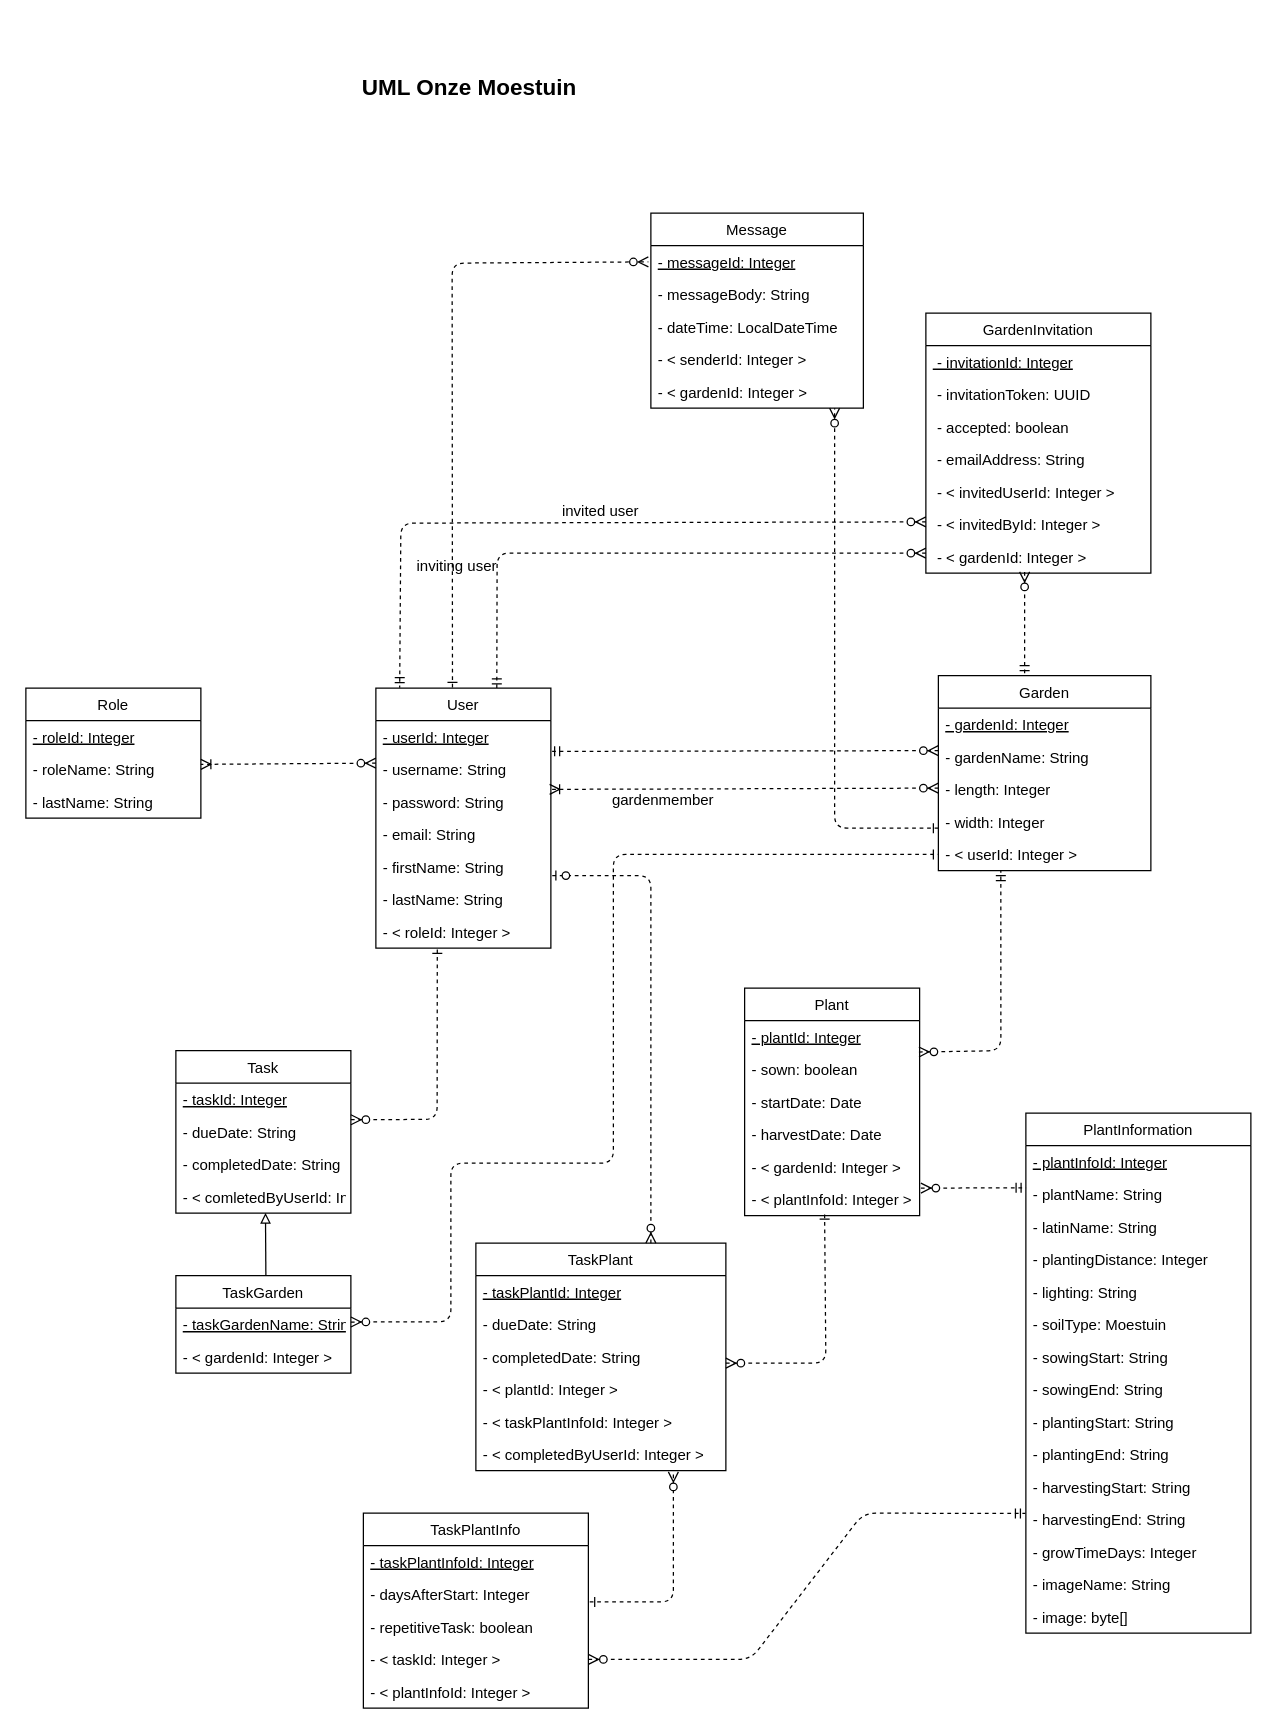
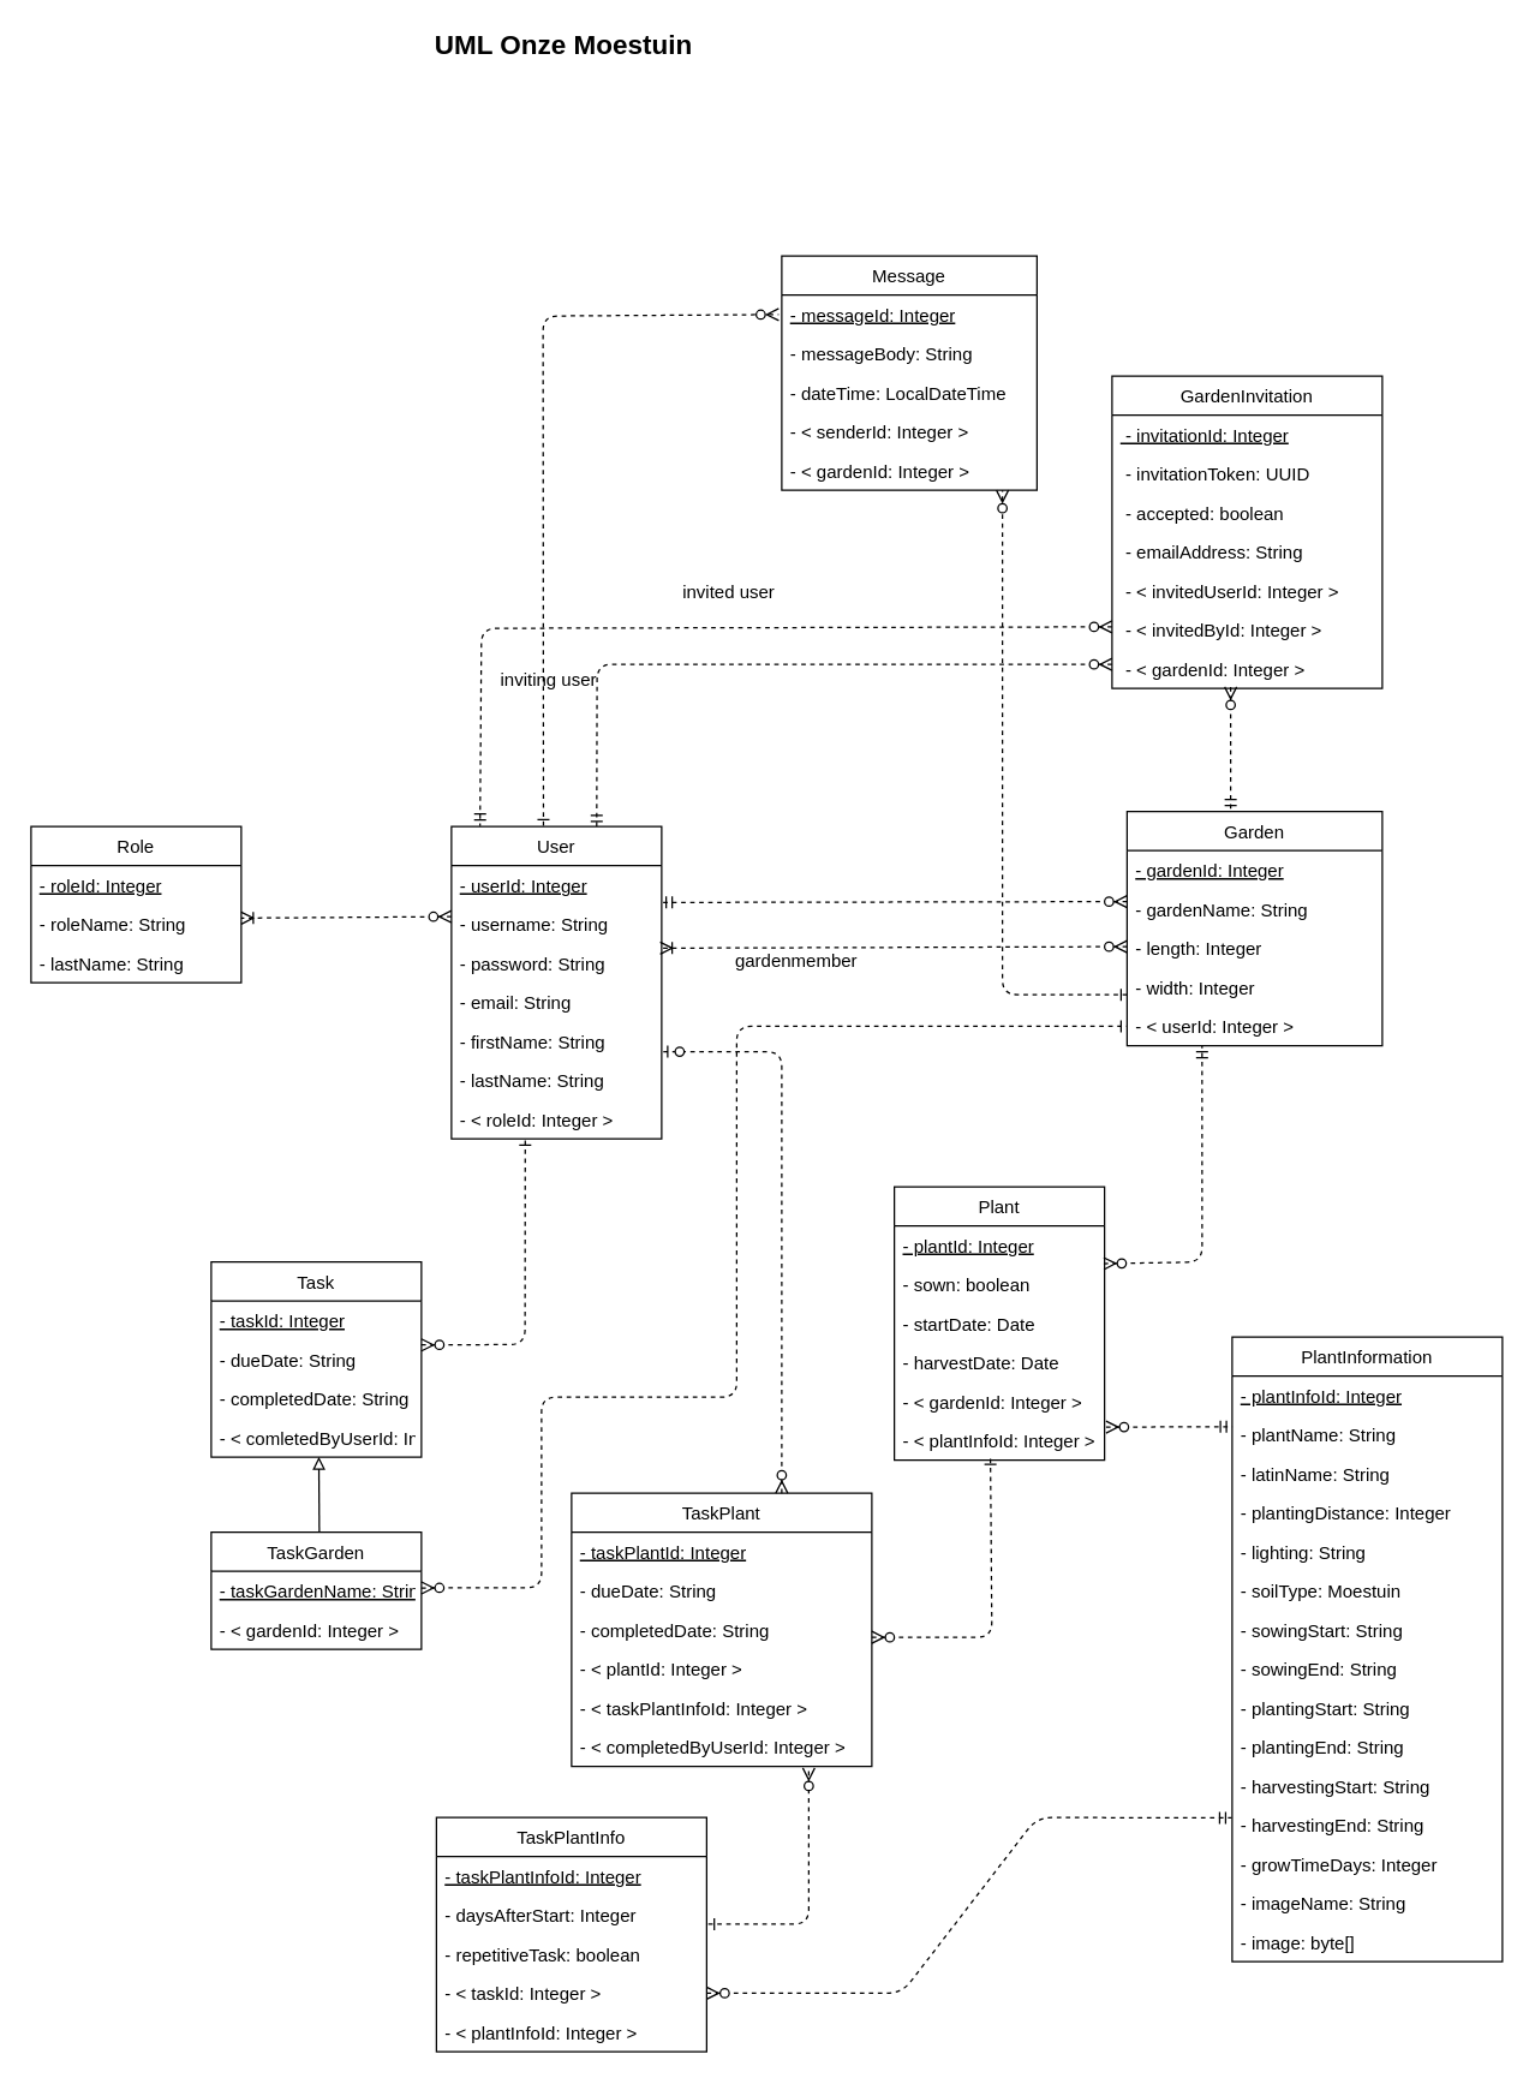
- <mxCell id="61" value="&lt;b style=&quot;font-size: 18px;&quot;&gt;UML Onze Moestuin&lt;/b&gt;" style="text;html=1;strokeColor=none;fillColor=none;align=center;verticalAlign=middle;whiteSpace=wrap;rounded=0;labelBackgroundColor=none;fontSize=18;" parent="1" vertex="1"><mxGeometry x="230" y="60" width="290" height="20" as="geometry" /></mxCell>
+ <mxCell id="61" value="&lt;b style=&quot;font-size: 18px;&quot;&gt;UML Onze Moestuin&lt;/b&gt;" style="text;html=1;strokeColor=none;fillColor=none;align=center;verticalAlign=middle;whiteSpace=wrap;rounded=0;labelBackgroundColor=none;fontSize=18;" parent="1" vertex="1"><mxGeometry x="230" y="20" width="290" height="20" as="geometry" /></mxCell>
- <mxCell id="76" value="invited user" style="text;html=1;strokeColor=none;fillColor=none;align=center;verticalAlign=middle;whiteSpace=wrap;rounded=0;" parent="1" vertex="1"><mxGeometry x="440" y="399" width="80" height="20" as="geometry" /></mxCell>
+ <mxCell id="76" value="invited user" style="text;html=1;strokeColor=none;fillColor=none;align=center;verticalAlign=middle;whiteSpace=wrap;rounded=0;" parent="1" vertex="1"><mxGeometry x="445" y="384" width="80" height="20" as="geometry" /></mxCell>
